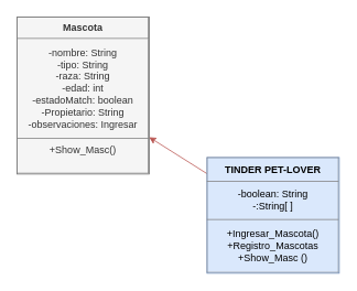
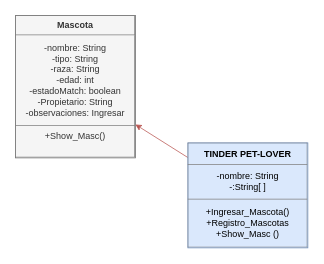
- <mxCell id="5" value="&lt;table border=&quot;1&quot; width=&quot;100%&quot; cellpadding=&quot;4&quot; style=&quot;width: 100% ; height: 100% ; border-collapse: collapse&quot;&gt;&lt;tbody&gt;&lt;tr&gt;&lt;th align=&quot;center&quot;&gt;TINDER PET-LOVER&lt;br&gt;&lt;/th&gt;&lt;/tr&gt;&lt;tr&gt;&lt;td align=&quot;center&quot;&gt;-boolean: String&lt;br&gt;-:String[ ]&lt;/td&gt;&lt;/tr&gt;&lt;tr&gt;&lt;td align=&quot;center&quot;&gt;+Ingresar_Mascota()&lt;br&gt;+Registro_Mascotas&lt;br&gt;+Show_Masc ()&lt;br&gt;&lt;/td&gt;&lt;/tr&gt;&lt;/tbody&gt;&lt;/table&gt;" style="text;html=1;overflow=fill;fillColor=#dae8fc;strokeColor=#6c8ebf;" vertex="1" parent="1"><mxGeometry x="250" y="190" width="160" height="140" as="geometry" /></mxCell>
+ <mxCell id="5" value="&lt;table border=&quot;1&quot; width=&quot;100%&quot; cellpadding=&quot;4&quot; style=&quot;width: 100% ; height: 100% ; border-collapse: collapse&quot;&gt;&lt;tbody&gt;&lt;tr&gt;&lt;th align=&quot;center&quot;&gt;TINDER PET-LOVER&lt;br&gt;&lt;/th&gt;&lt;/tr&gt;&lt;tr&gt;&lt;td align=&quot;center&quot;&gt;-nombre: String&lt;br&gt;-:String[ ]&lt;/td&gt;&lt;/tr&gt;&lt;tr&gt;&lt;td align=&quot;center&quot;&gt;+Ingresar_Mascota()&lt;br&gt;+Registro_Mascotas&lt;br&gt;+Show_Masc ()&lt;br&gt;&lt;/td&gt;&lt;/tr&gt;&lt;/tbody&gt;&lt;/table&gt;" style="text;html=1;overflow=fill;fillColor=#dae8fc;strokeColor=#6c8ebf;" vertex="1" parent="1"><mxGeometry x="250" y="190" width="160" height="140" as="geometry" /></mxCell>
